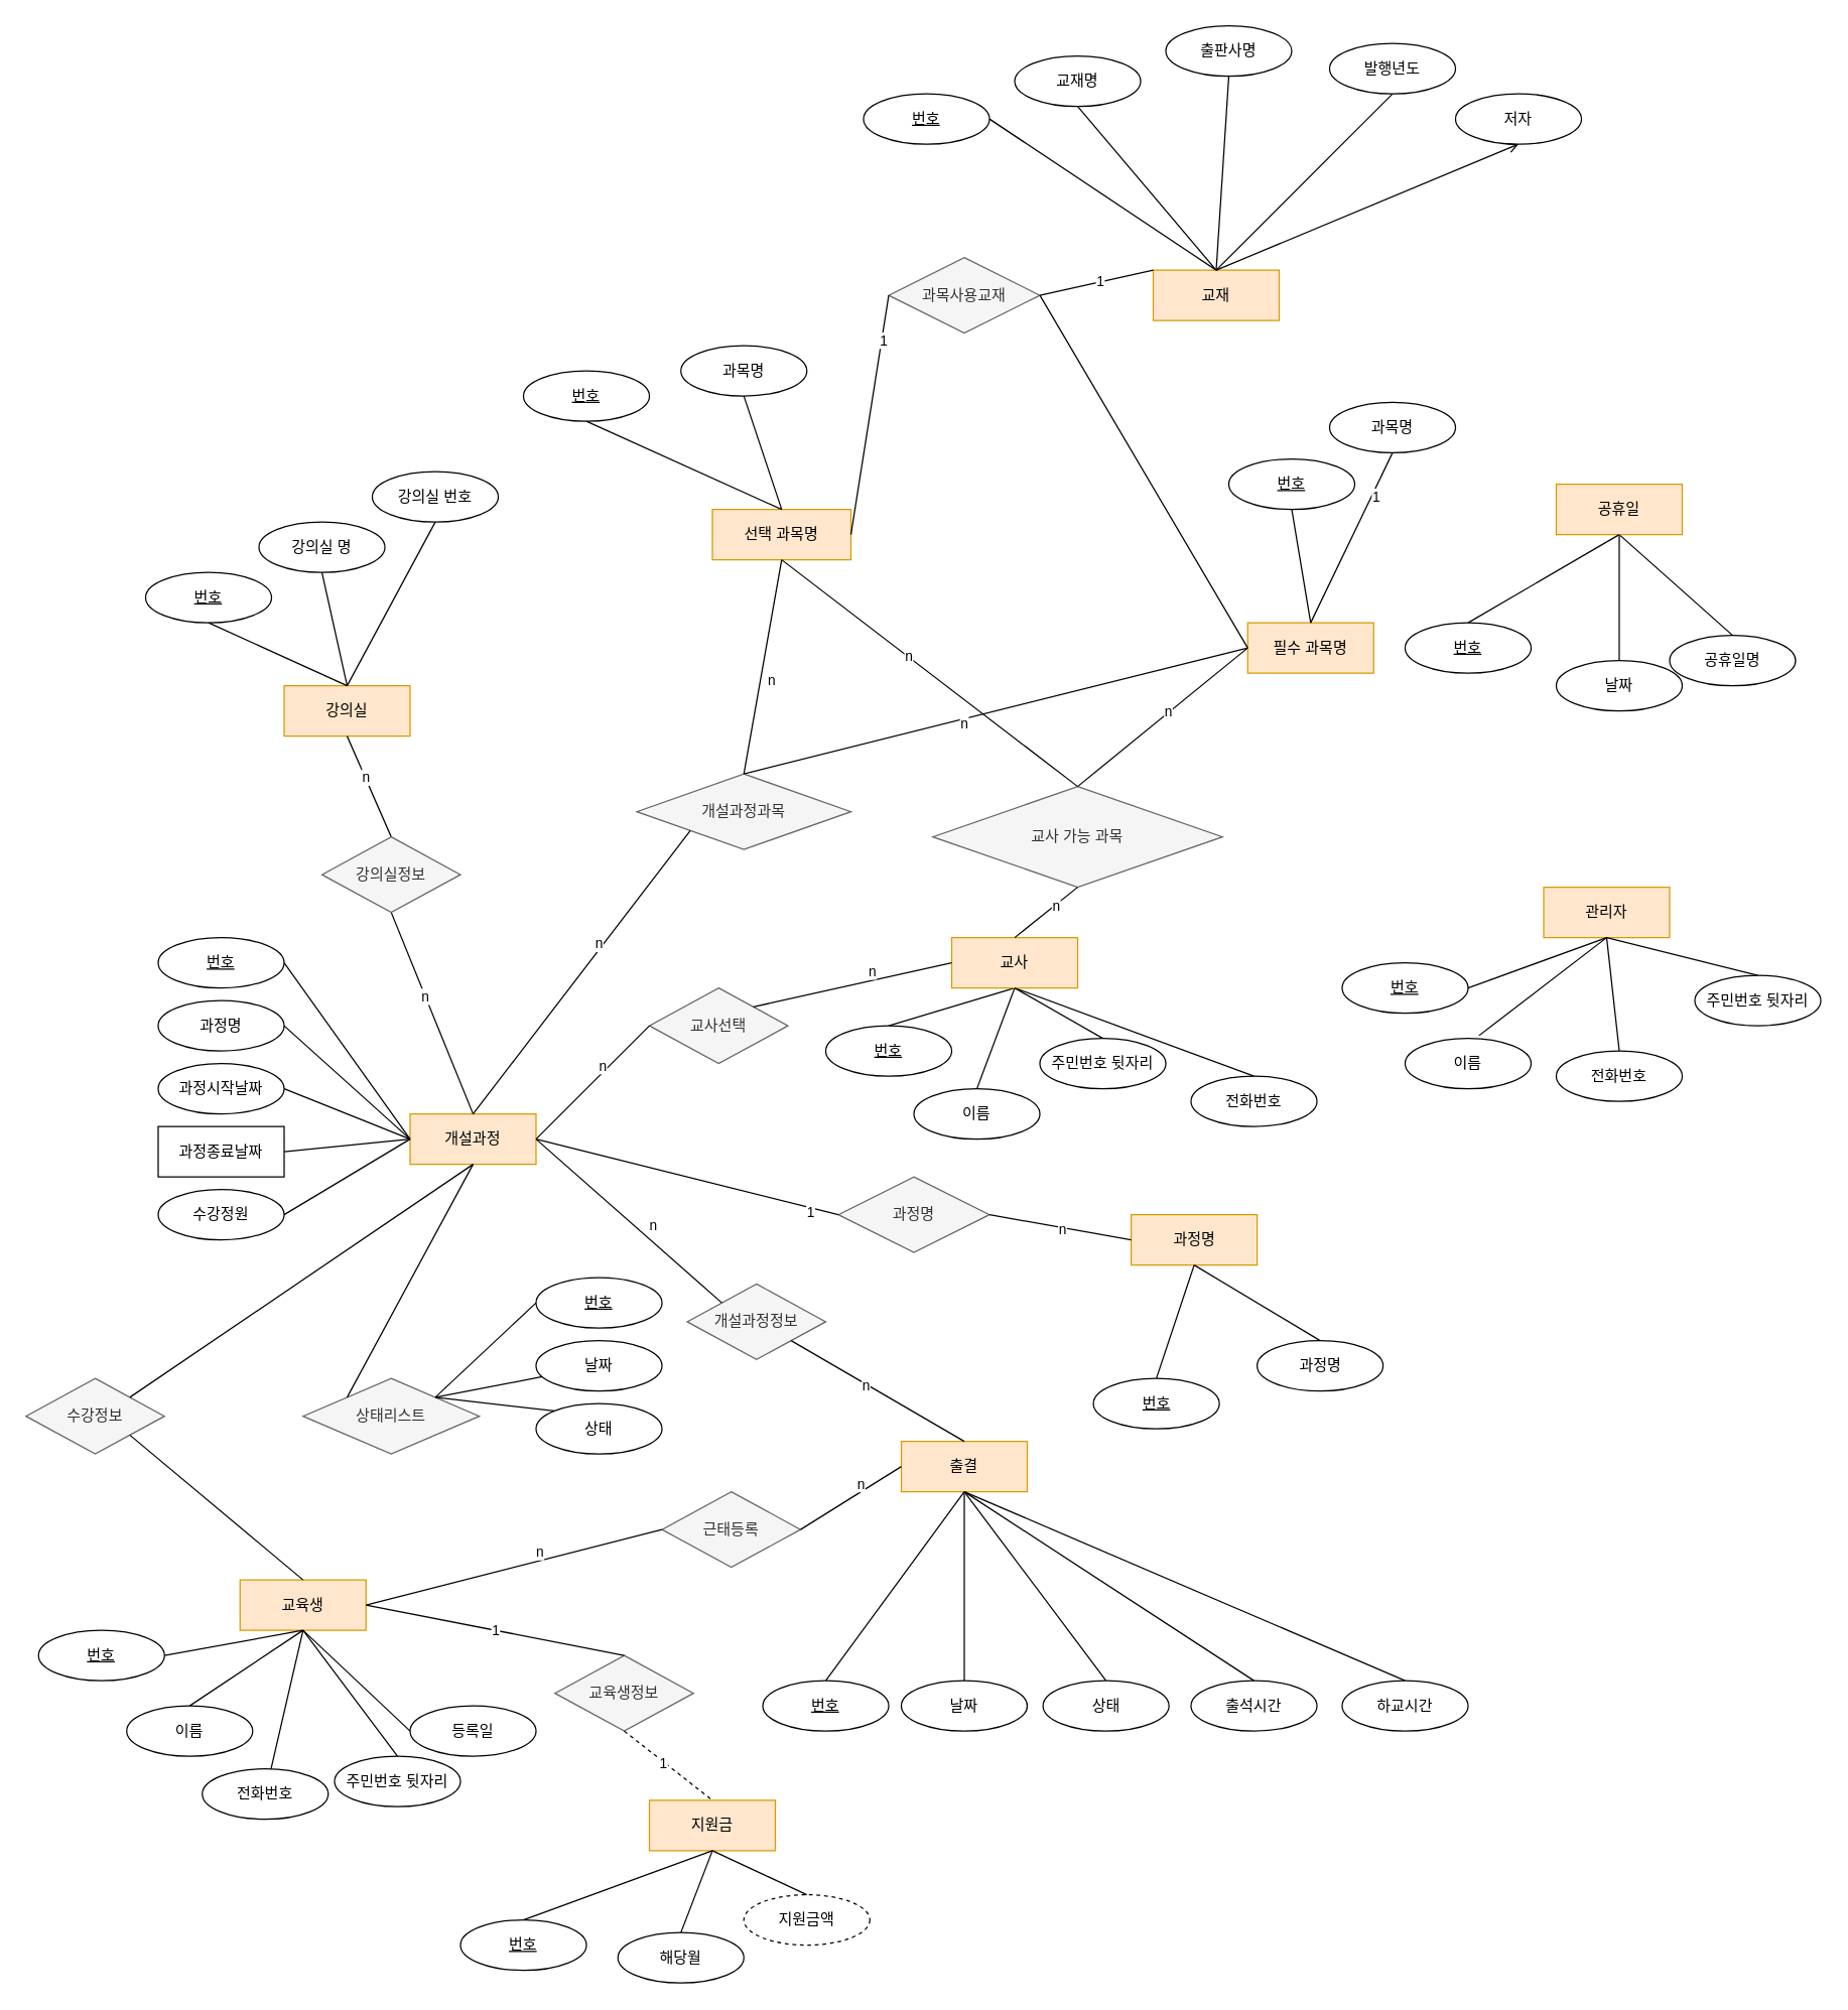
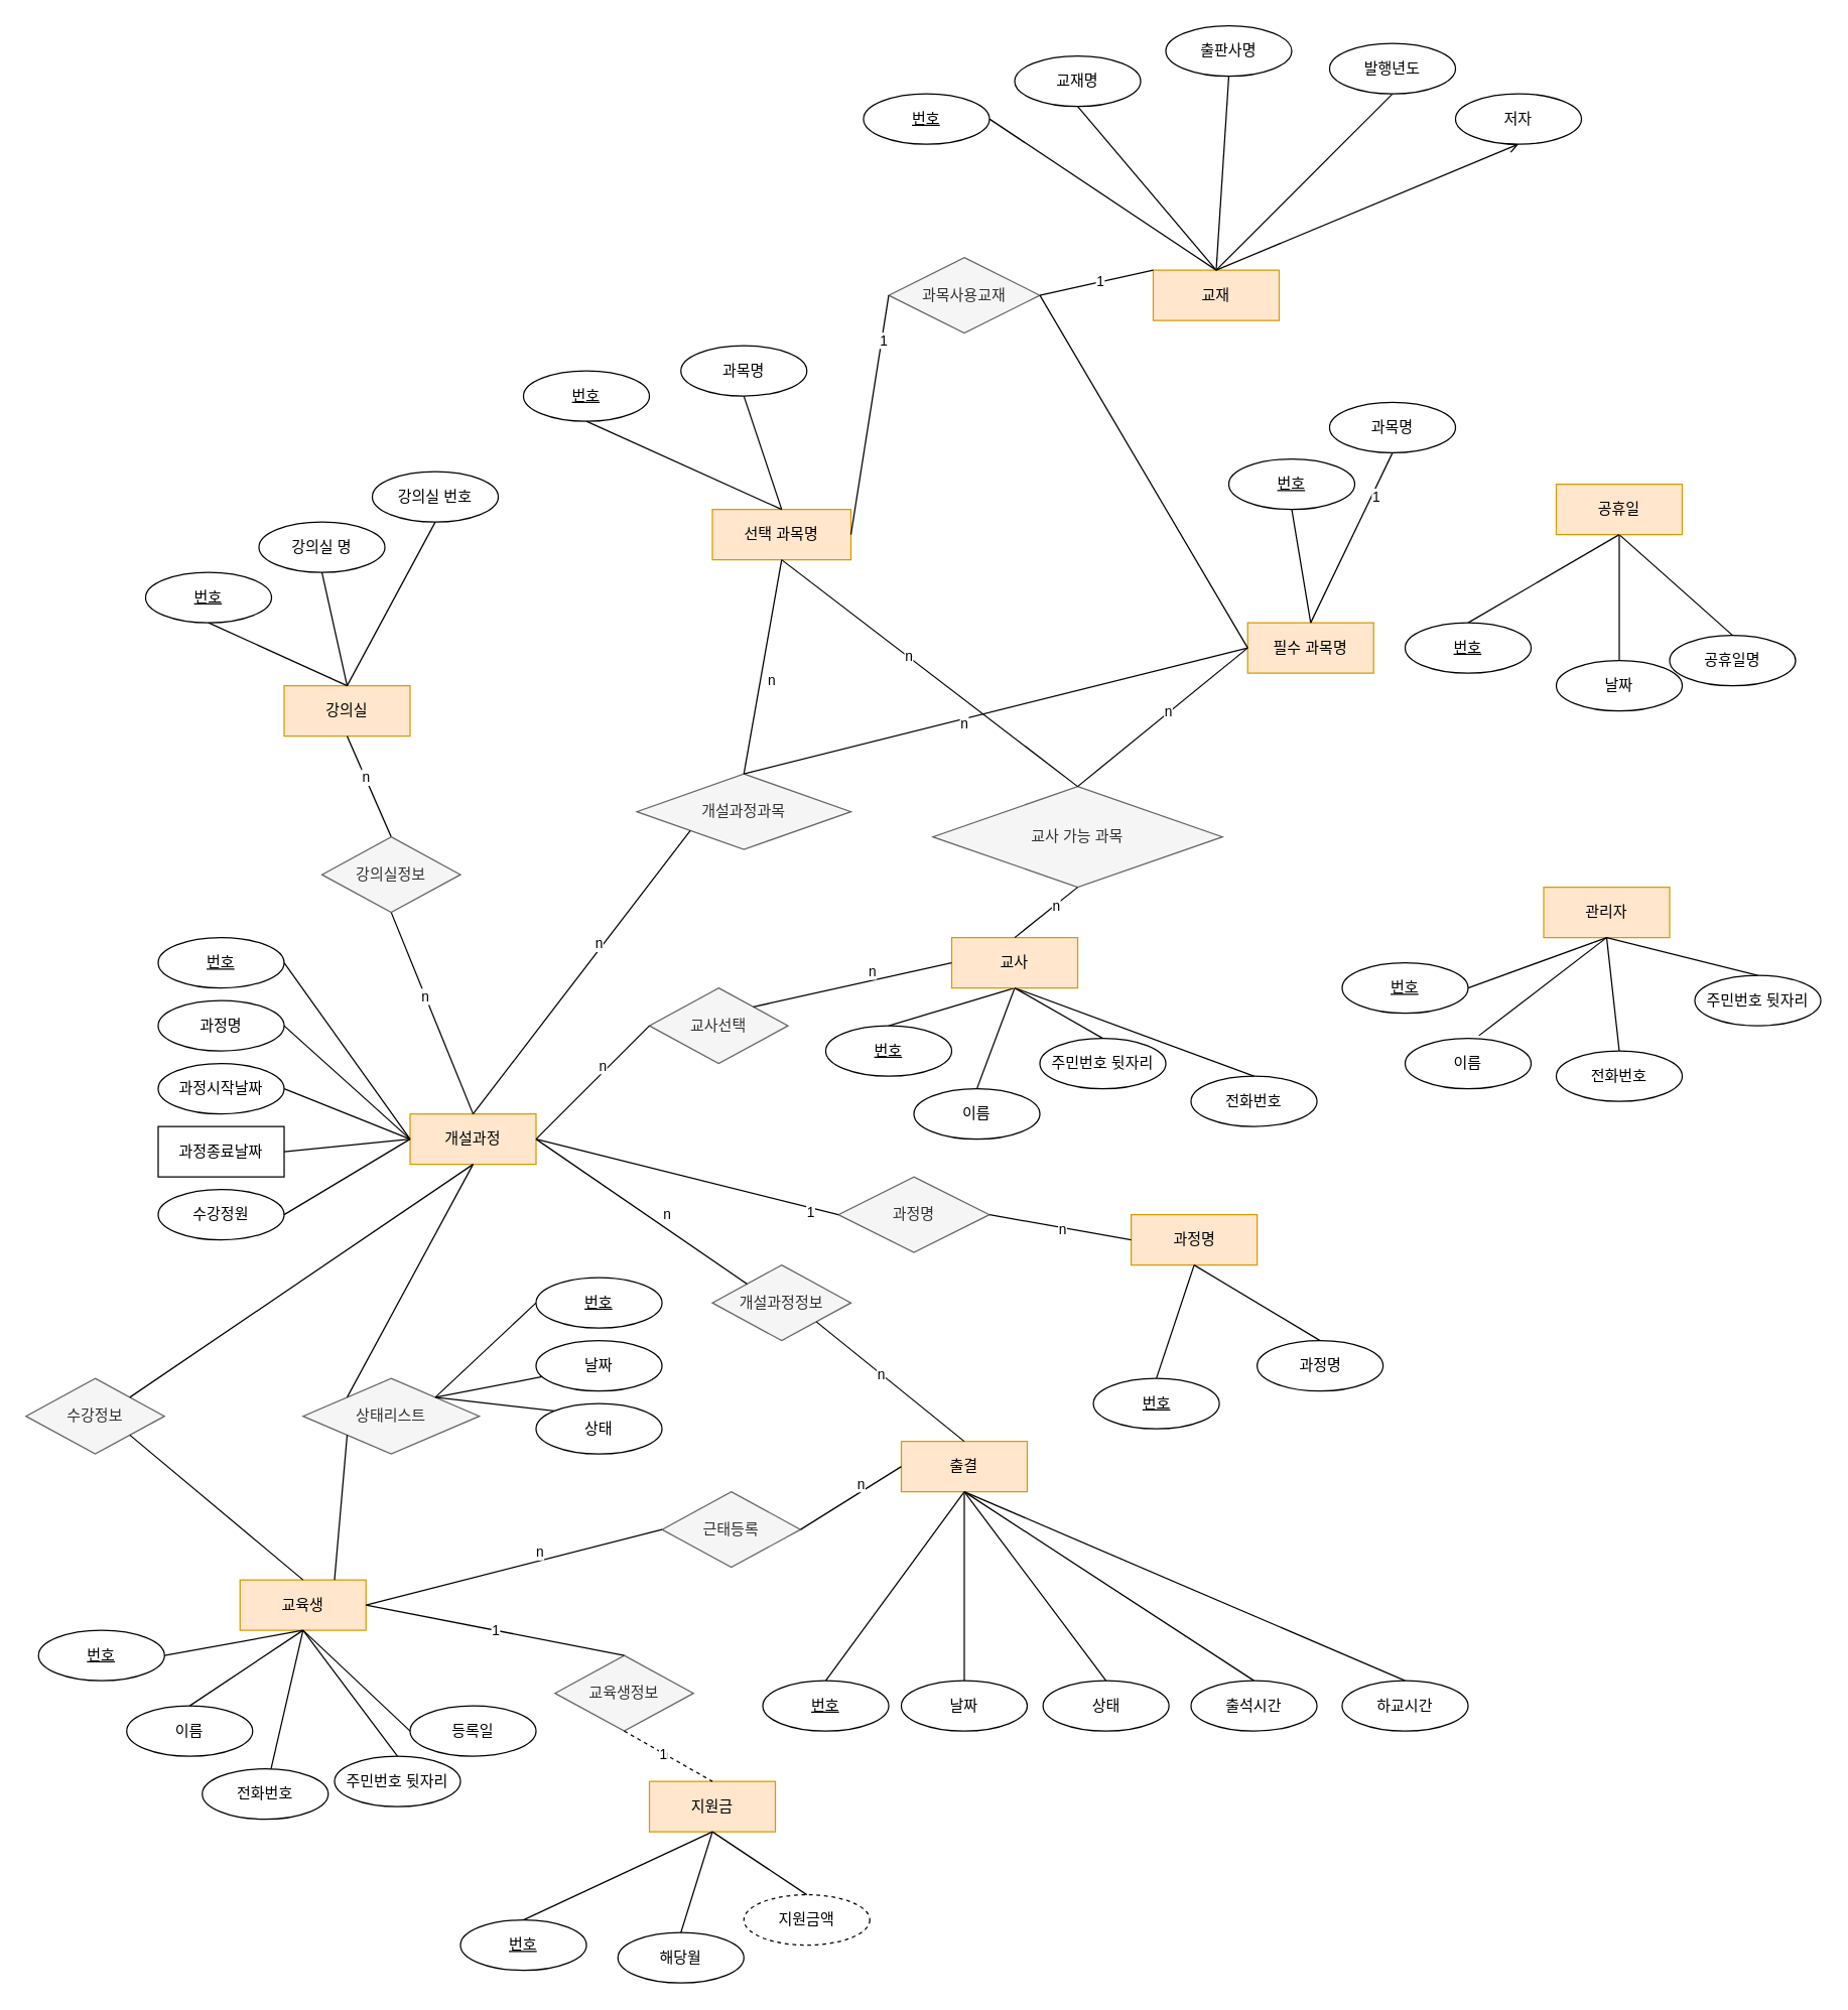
- <mxCell id="129" value="개설과정정보" style="shape=rhombus;perimeter=rhombusPerimeter;whiteSpace=wrap;html=1;align=center;fillColor=#f5f5f5;strokeColor=#666666;fontColor=#333333;" parent="1" vertex="1"><mxGeometry x="545" y="1019" width="110" height="60" as="geometry" /></mxCell>
+ <mxCell id="129" value="개설과정정보" style="shape=rhombus;perimeter=rhombusPerimeter;whiteSpace=wrap;html=1;align=center;fillColor=#f5f5f5;strokeColor=#666666;fontColor=#333333;" parent="1" vertex="1"><mxGeometry x="565" y="1004" width="110" height="60" as="geometry" /></mxCell>
+ <mxCell id="39" value="" style="endArrow=none;html=1;rounded=0;entryX=0;entryY=1;entryDx=0;entryDy=0;exitX=0.75;exitY=0;exitDx=0;exitDy=0;" parent="1" source="5" target="35" edge="1"><mxGeometry relative="1" as="geometry"><mxPoint x="260" y="1094" as="sourcePoint" /><mxPoint x="420" y="1094" as="targetPoint" /></mxGeometry></mxCell>
- <mxCell id="143" value="지원금" style="whiteSpace=wrap;html=1;align=center;fillColor=#ffe6cc;strokeColor=#d79b00;" parent="1" vertex="1"><mxGeometry x="515" y="1429" width="100" height="40" as="geometry" /></mxCell>
+ <mxCell id="143" value="지원금" style="whiteSpace=wrap;html=1;align=center;fillColor=#ffe6cc;strokeColor=#d79b00;" parent="1" vertex="1"><mxGeometry x="515" y="1414" width="100" height="40" as="geometry" /></mxCell>
